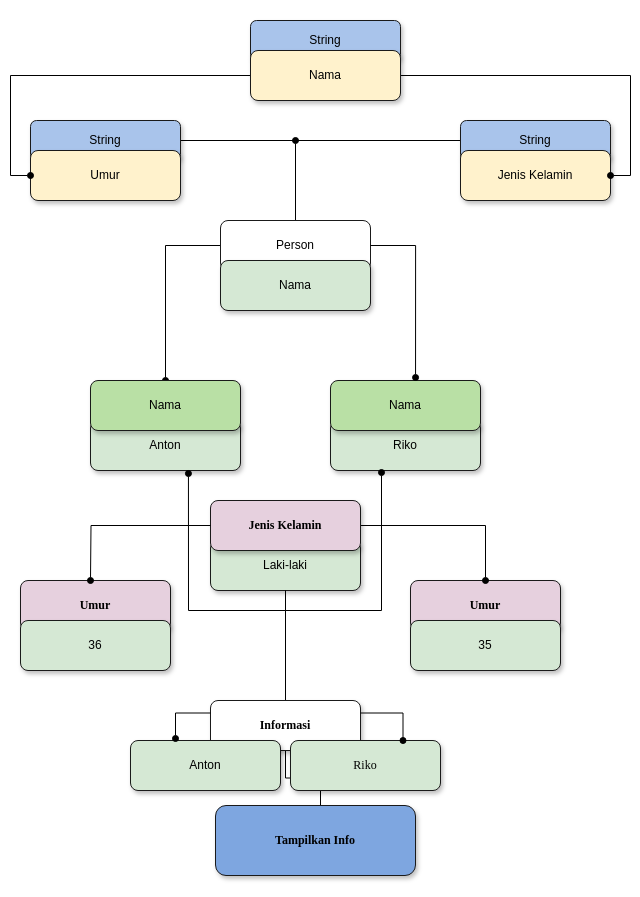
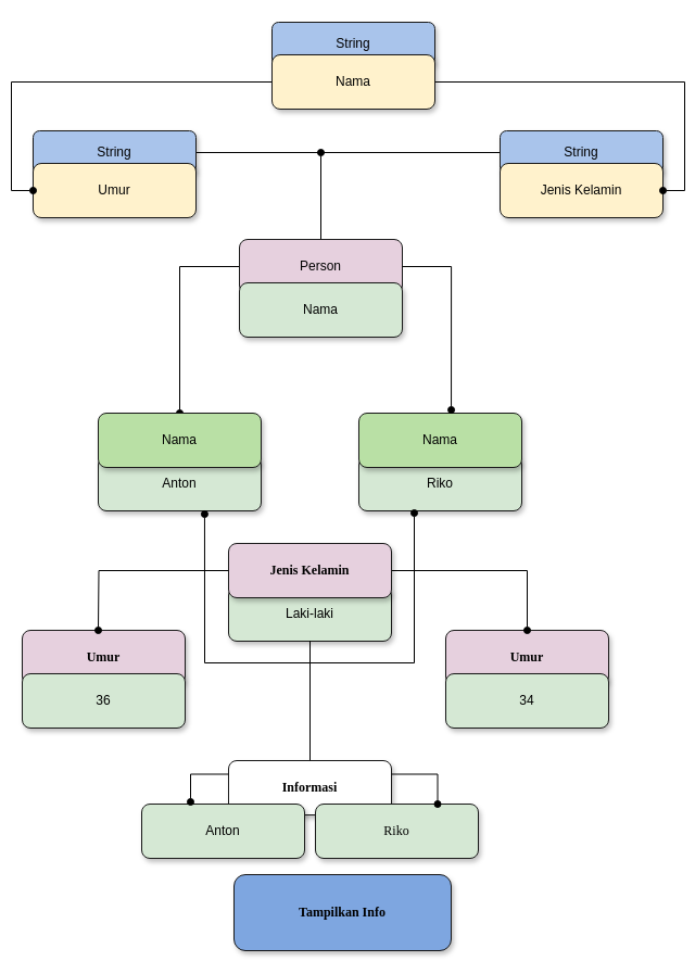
- <mxCell id="12" value="Person" style="rounded=1;whiteSpace=wrap;html=1;shadow=0;strokeColor=#1A1A1A;fillColor=#ffffff;" vertex="1" parent="1"><mxGeometry x="220" y="220" width="150" height="50" as="geometry" /></mxCell>
+ <mxCell id="12" value="Person" style="rounded=1;whiteSpace=wrap;html=1;shadow=0;strokeColor=#1A1A1A;fillColor=#E6D0DE;" vertex="1" parent="1"><mxGeometry x="220" y="220" width="150" height="50" as="geometry" /></mxCell>
- <mxCell id="25" value="35" style="rounded=1;whiteSpace=wrap;html=1;shadow=1;strokeColor=#1A1A1A;fillColor=#D5E8D4;" vertex="1" parent="1"><mxGeometry x="410" y="620" width="150" height="50" as="geometry" /></mxCell>
+ <mxCell id="25" value="34" style="rounded=1;whiteSpace=wrap;html=1;shadow=1;strokeColor=#1A1A1A;fillColor=#D5E8D4;" vertex="1" parent="1"><mxGeometry x="410" y="620" width="150" height="50" as="geometry" /></mxCell>
- <mxCell id="2" style="edgeStyle=orthogonalEdgeStyle;rounded=0;orthogonalLoop=1;jettySize=auto;html=1;exitX=0.5;exitY=1;exitDx=0;exitDy=0;entryX=0.525;entryY=0.143;entryDx=0;entryDy=0;entryPerimeter=0;endArrow=none;endFill=0;" edge="1" parent="1" source="29" target="14"><mxGeometry relative="1" as="geometry" /></mxCell>
